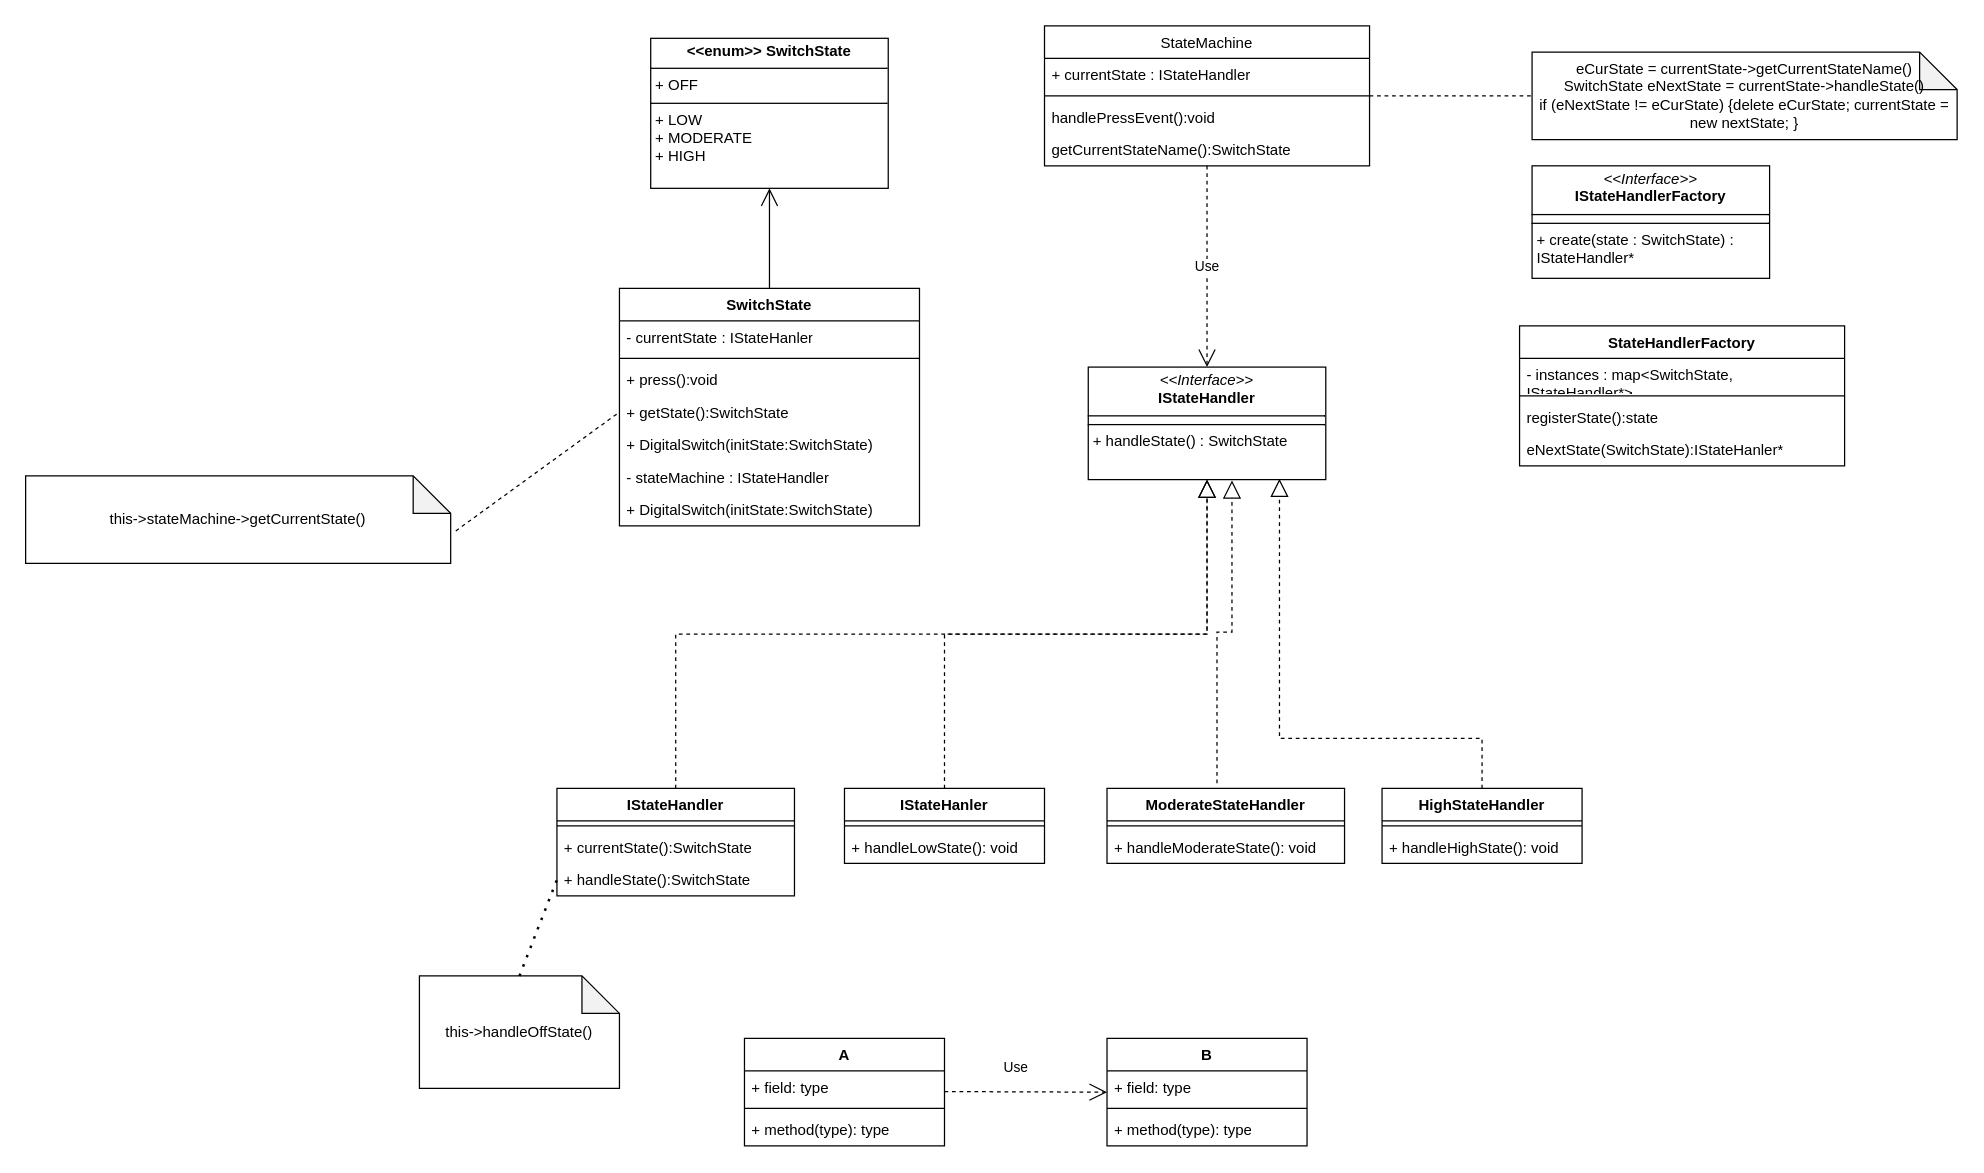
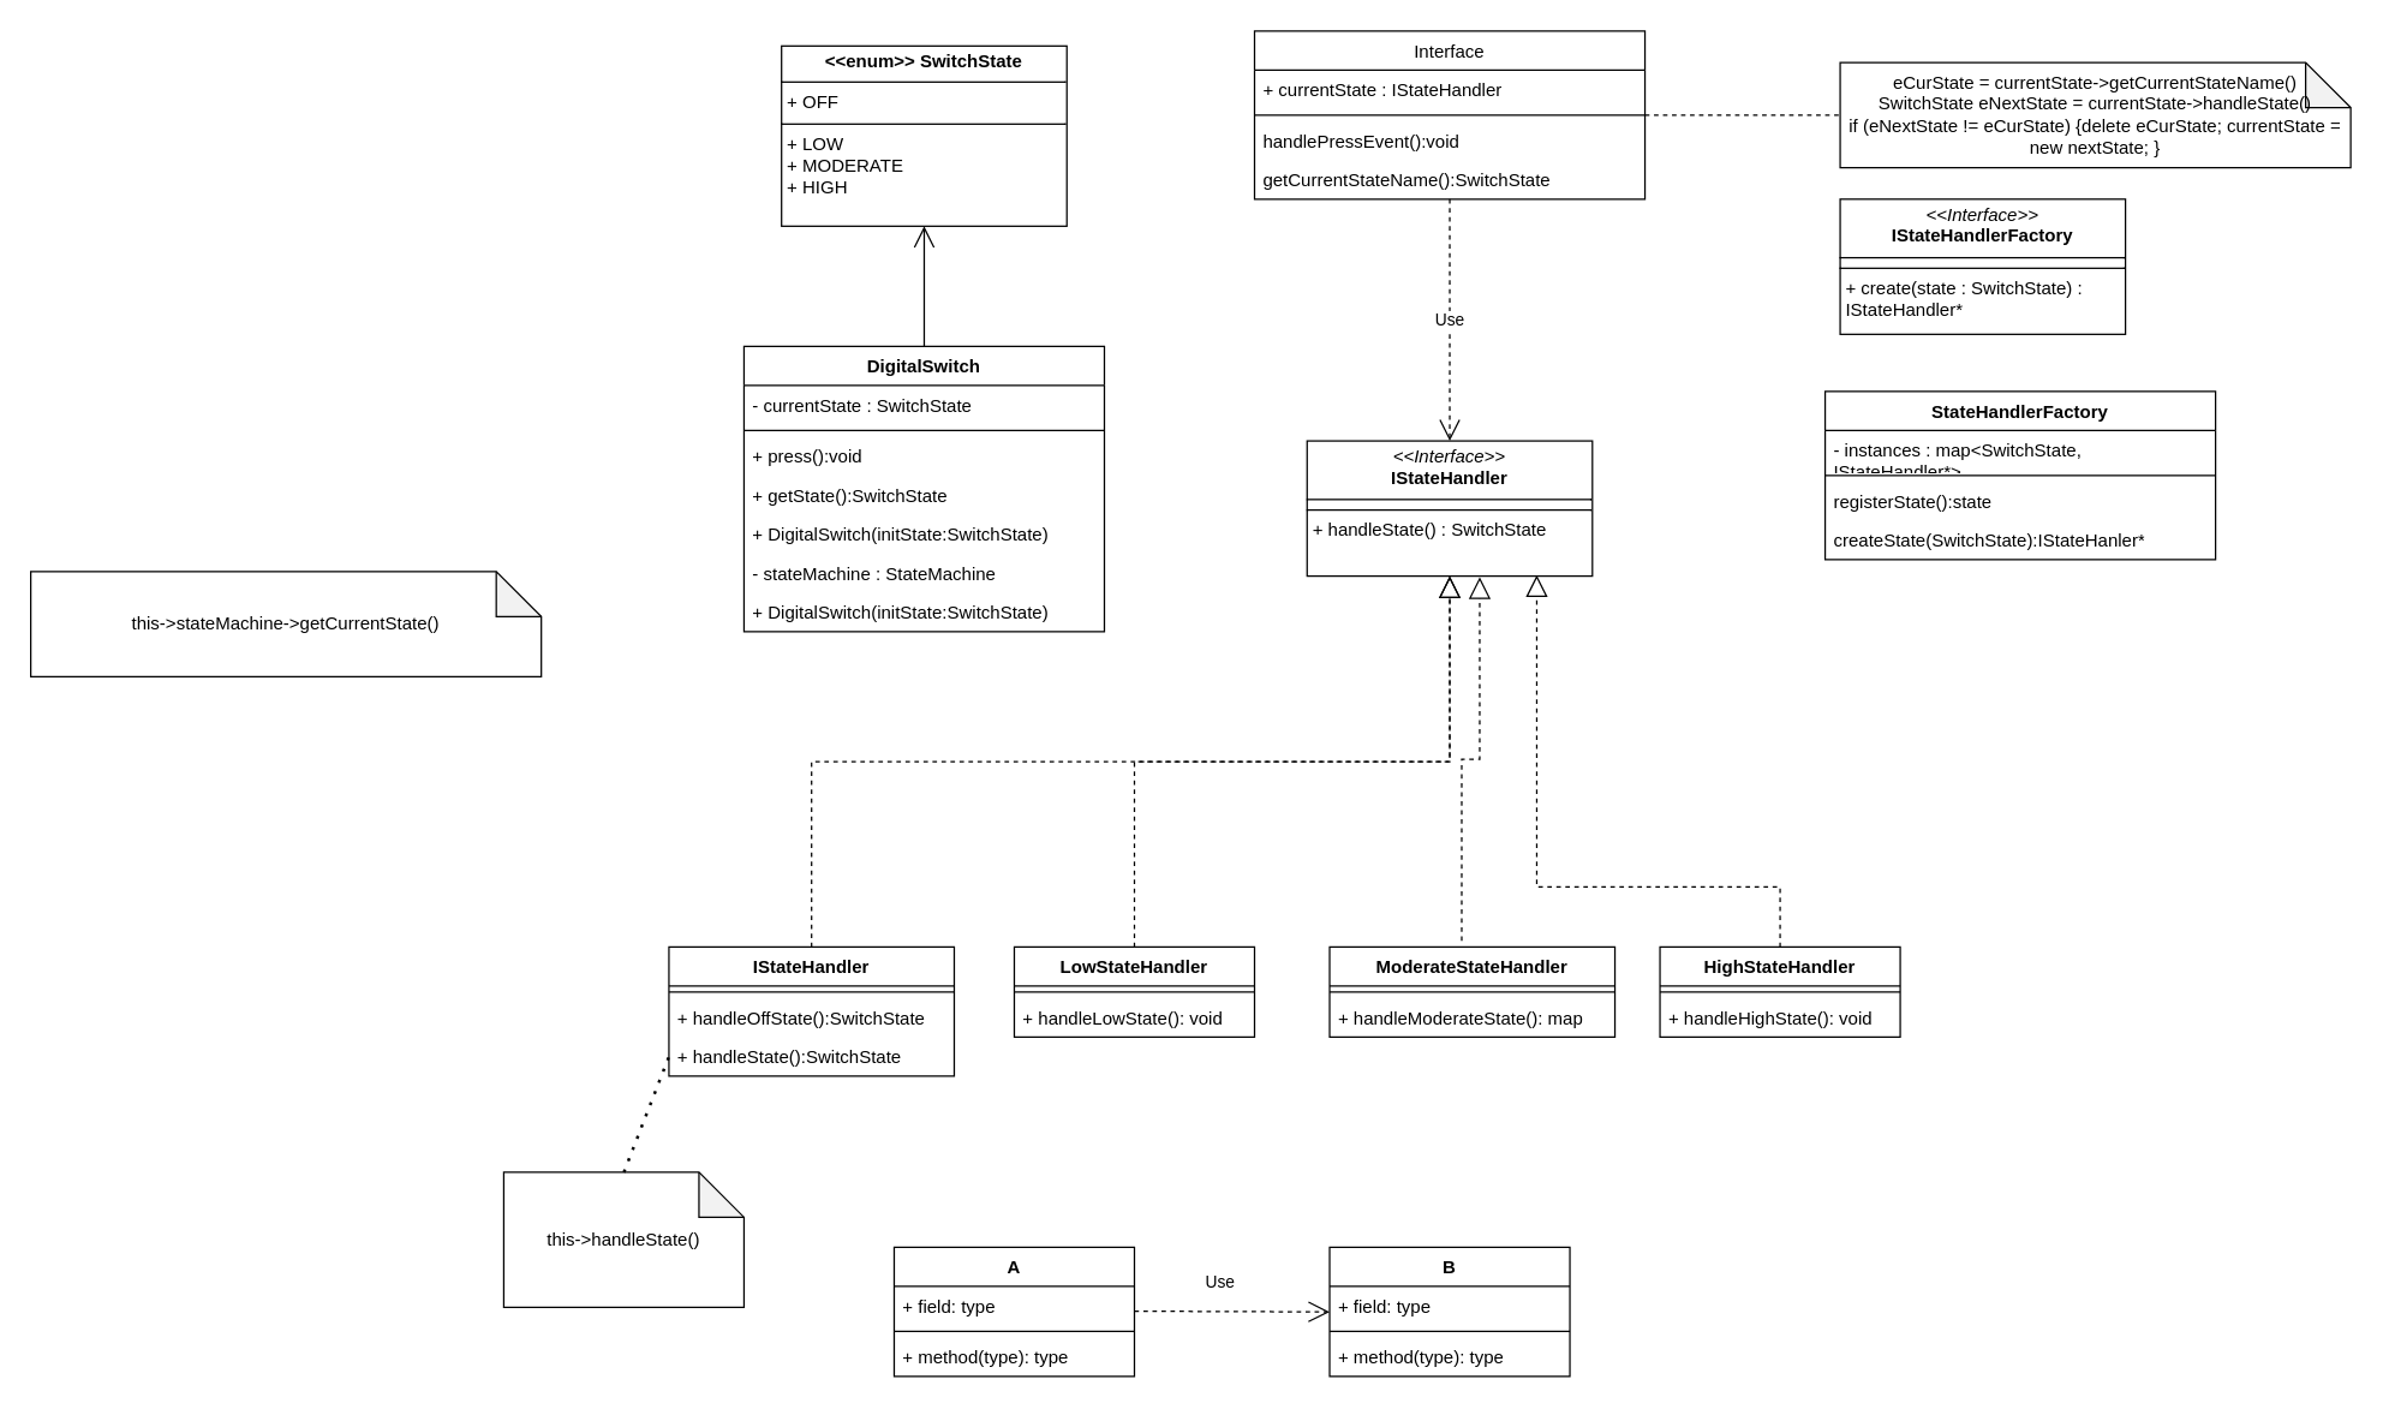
- <mxCell id="41" value="StateMachine" style="swimlane;fontStyle=0;align=center;verticalAlign=top;childLayout=stackLayout;horizontal=1;startSize=26;horizontalStack=0;resizeParent=1;resizeParentMax=0;resizeLast=0;collapsible=1;marginBottom=0;whiteSpace=wrap;html=1;" vertex="1" parent="1"><mxGeometry x="835" y="20" width="260" height="112" as="geometry" /></mxCell>
+ <mxCell id="41" value="Interface" style="swimlane;fontStyle=0;align=center;verticalAlign=top;childLayout=stackLayout;horizontal=1;startSize=26;horizontalStack=0;resizeParent=1;resizeParentMax=0;resizeLast=0;collapsible=1;marginBottom=0;whiteSpace=wrap;html=1;" vertex="1" parent="1"><mxGeometry x="835" y="20" width="260" height="112" as="geometry" /></mxCell>
- <mxCell id="2" value="SwitchState" style="swimlane;fontStyle=1;align=center;verticalAlign=top;childLayout=stackLayout;horizontal=1;startSize=26;horizontalStack=0;resizeParent=1;resizeParentMax=0;resizeLast=0;collapsible=1;marginBottom=0;whiteSpace=wrap;html=1;" vertex="1" parent="1"><mxGeometry x="495" y="230" width="240" height="190" as="geometry" /></mxCell>
+ <mxCell id="2" value="DigitalSwitch" style="swimlane;fontStyle=1;align=center;verticalAlign=top;childLayout=stackLayout;horizontal=1;startSize=26;horizontalStack=0;resizeParent=1;resizeParentMax=0;resizeLast=0;collapsible=1;marginBottom=0;whiteSpace=wrap;html=1;" vertex="1" parent="1"><mxGeometry x="495" y="230" width="240" height="190" as="geometry" /></mxCell>
- <mxCell id="3" value="&lt;div&gt;- currentState : IStateHanler&lt;/div&gt;" style="text;strokeColor=none;fillColor=none;align=left;verticalAlign=top;spacingLeft=4;spacingRight=4;overflow=hidden;rotatable=0;points=[[0,0.5],[1,0.5]];portConstraint=eastwest;whiteSpace=wrap;html=1;" vertex="1" parent="2"><mxGeometry y="26" width="240" height="26" as="geometry" /></mxCell>
+ <mxCell id="3" value="&lt;div&gt;- currentState : SwitchState&lt;/div&gt;" style="text;strokeColor=none;fillColor=none;align=left;verticalAlign=top;spacingLeft=4;spacingRight=4;overflow=hidden;rotatable=0;points=[[0,0.5],[1,0.5]];portConstraint=eastwest;whiteSpace=wrap;html=1;" vertex="1" parent="2"><mxGeometry y="26" width="240" height="26" as="geometry" /></mxCell>
- <mxCell id="55" value="eNextState(SwitchState):IStateHanler*" style="text;strokeColor=none;fillColor=none;align=left;verticalAlign=top;spacingLeft=4;spacingRight=4;overflow=hidden;rotatable=0;points=[[0,0.5],[1,0.5]];portConstraint=eastwest;whiteSpace=wrap;html=1;" vertex="1" parent="51"><mxGeometry y="86" width="260" height="26" as="geometry" /></mxCell>
+ <mxCell id="55" value="createState(SwitchState):IStateHanler*" style="text;strokeColor=none;fillColor=none;align=left;verticalAlign=top;spacingLeft=4;spacingRight=4;overflow=hidden;rotatable=0;points=[[0,0.5],[1,0.5]];portConstraint=eastwest;whiteSpace=wrap;html=1;" vertex="1" parent="51"><mxGeometry y="86" width="260" height="26" as="geometry" /></mxCell>
- <mxCell id="48" value="" style="endArrow=none;dashed=1;html=1;rounded=0;exitX=1.012;exitY=0.629;exitDx=0;exitDy=0;exitPerimeter=0;entryX=0;entryY=0.5;entryDx=0;entryDy=0;" edge="1" parent="1" source="47" target="6"><mxGeometry width="50" height="50" relative="1" as="geometry"><mxPoint x="362" y="341" as="sourcePoint" /><mxPoint x="505" y="326" as="targetPoint" /></mxGeometry></mxCell>
- <mxCell id="8" value="&lt;div&gt;- stateMachine : IStateHandler&lt;br&gt;&lt;/div&gt;&lt;div&gt;&lt;br&gt;&lt;/div&gt;&lt;div&gt;&lt;br&gt;&lt;/div&gt;" style="text;strokeColor=none;fillColor=none;align=left;verticalAlign=top;spacingLeft=4;spacingRight=4;overflow=hidden;rotatable=0;points=[[0,0.5],[1,0.5]];portConstraint=eastwest;whiteSpace=wrap;html=1;" vertex="1" parent="2"><mxGeometry y="138" width="240" height="26" as="geometry" /></mxCell>
+ <mxCell id="8" value="&lt;div&gt;- stateMachine : StateMachine&lt;br&gt;&lt;/div&gt;&lt;div&gt;&lt;br&gt;&lt;/div&gt;&lt;div&gt;&lt;br&gt;&lt;/div&gt;" style="text;strokeColor=none;fillColor=none;align=left;verticalAlign=top;spacingLeft=4;spacingRight=4;overflow=hidden;rotatable=0;points=[[0,0.5],[1,0.5]];portConstraint=eastwest;whiteSpace=wrap;html=1;" vertex="1" parent="2"><mxGeometry y="138" width="240" height="26" as="geometry" /></mxCell>
- <mxCell id="16" value="IStateHanler" style="swimlane;fontStyle=1;align=center;verticalAlign=top;childLayout=stackLayout;horizontal=1;startSize=26;horizontalStack=0;resizeParent=1;resizeParentMax=0;resizeLast=0;collapsible=1;marginBottom=0;whiteSpace=wrap;html=1;" vertex="1" parent="1"><mxGeometry x="675" y="630" width="160" height="60" as="geometry" /></mxCell>
+ <mxCell id="16" value="LowStateHandler" style="swimlane;fontStyle=1;align=center;verticalAlign=top;childLayout=stackLayout;horizontal=1;startSize=26;horizontalStack=0;resizeParent=1;resizeParentMax=0;resizeLast=0;collapsible=1;marginBottom=0;whiteSpace=wrap;html=1;" vertex="1" parent="1"><mxGeometry x="675" y="630" width="160" height="60" as="geometry" /></mxCell>
- <mxCell id="14" value="+ currentState():SwitchState" style="text;strokeColor=none;fillColor=none;align=left;verticalAlign=top;spacingLeft=4;spacingRight=4;overflow=hidden;rotatable=0;points=[[0,0.5],[1,0.5]];portConstraint=eastwest;whiteSpace=wrap;html=1;" vertex="1" parent="12"><mxGeometry y="34" width="190" height="26" as="geometry" /></mxCell>
+ <mxCell id="14" value="+ handleOffState():SwitchState" style="text;strokeColor=none;fillColor=none;align=left;verticalAlign=top;spacingLeft=4;spacingRight=4;overflow=hidden;rotatable=0;points=[[0,0.5],[1,0.5]];portConstraint=eastwest;whiteSpace=wrap;html=1;" vertex="1" parent="12"><mxGeometry y="34" width="190" height="26" as="geometry" /></mxCell>
- <mxCell id="21" value="+ handleModerateState(): void" style="text;strokeColor=none;fillColor=none;align=left;verticalAlign=top;spacingLeft=4;spacingRight=4;overflow=hidden;rotatable=0;points=[[0,0.5],[1,0.5]];portConstraint=eastwest;whiteSpace=wrap;html=1;" vertex="1" parent="19"><mxGeometry y="34" width="190" height="26" as="geometry" /></mxCell>
+ <mxCell id="21" value="+ handleModerateState(): map" style="text;strokeColor=none;fillColor=none;align=left;verticalAlign=top;spacingLeft=4;spacingRight=4;overflow=hidden;rotatable=0;points=[[0,0.5],[1,0.5]];portConstraint=eastwest;whiteSpace=wrap;html=1;" vertex="1" parent="19"><mxGeometry y="34" width="190" height="26" as="geometry" /></mxCell>
- <mxCell id="38" value="this-&amp;gt;handleOffState()" style="shape=note;whiteSpace=wrap;html=1;backgroundOutline=1;darkOpacity=0.05;" vertex="1" parent="1"><mxGeometry x="335" y="780" width="160" height="90" as="geometry" /></mxCell>
+ <mxCell id="38" value="this-&amp;gt;handleState()" style="shape=note;whiteSpace=wrap;html=1;backgroundOutline=1;darkOpacity=0.05;" vertex="1" parent="1"><mxGeometry x="335" y="780" width="160" height="90" as="geometry" /></mxCell>
